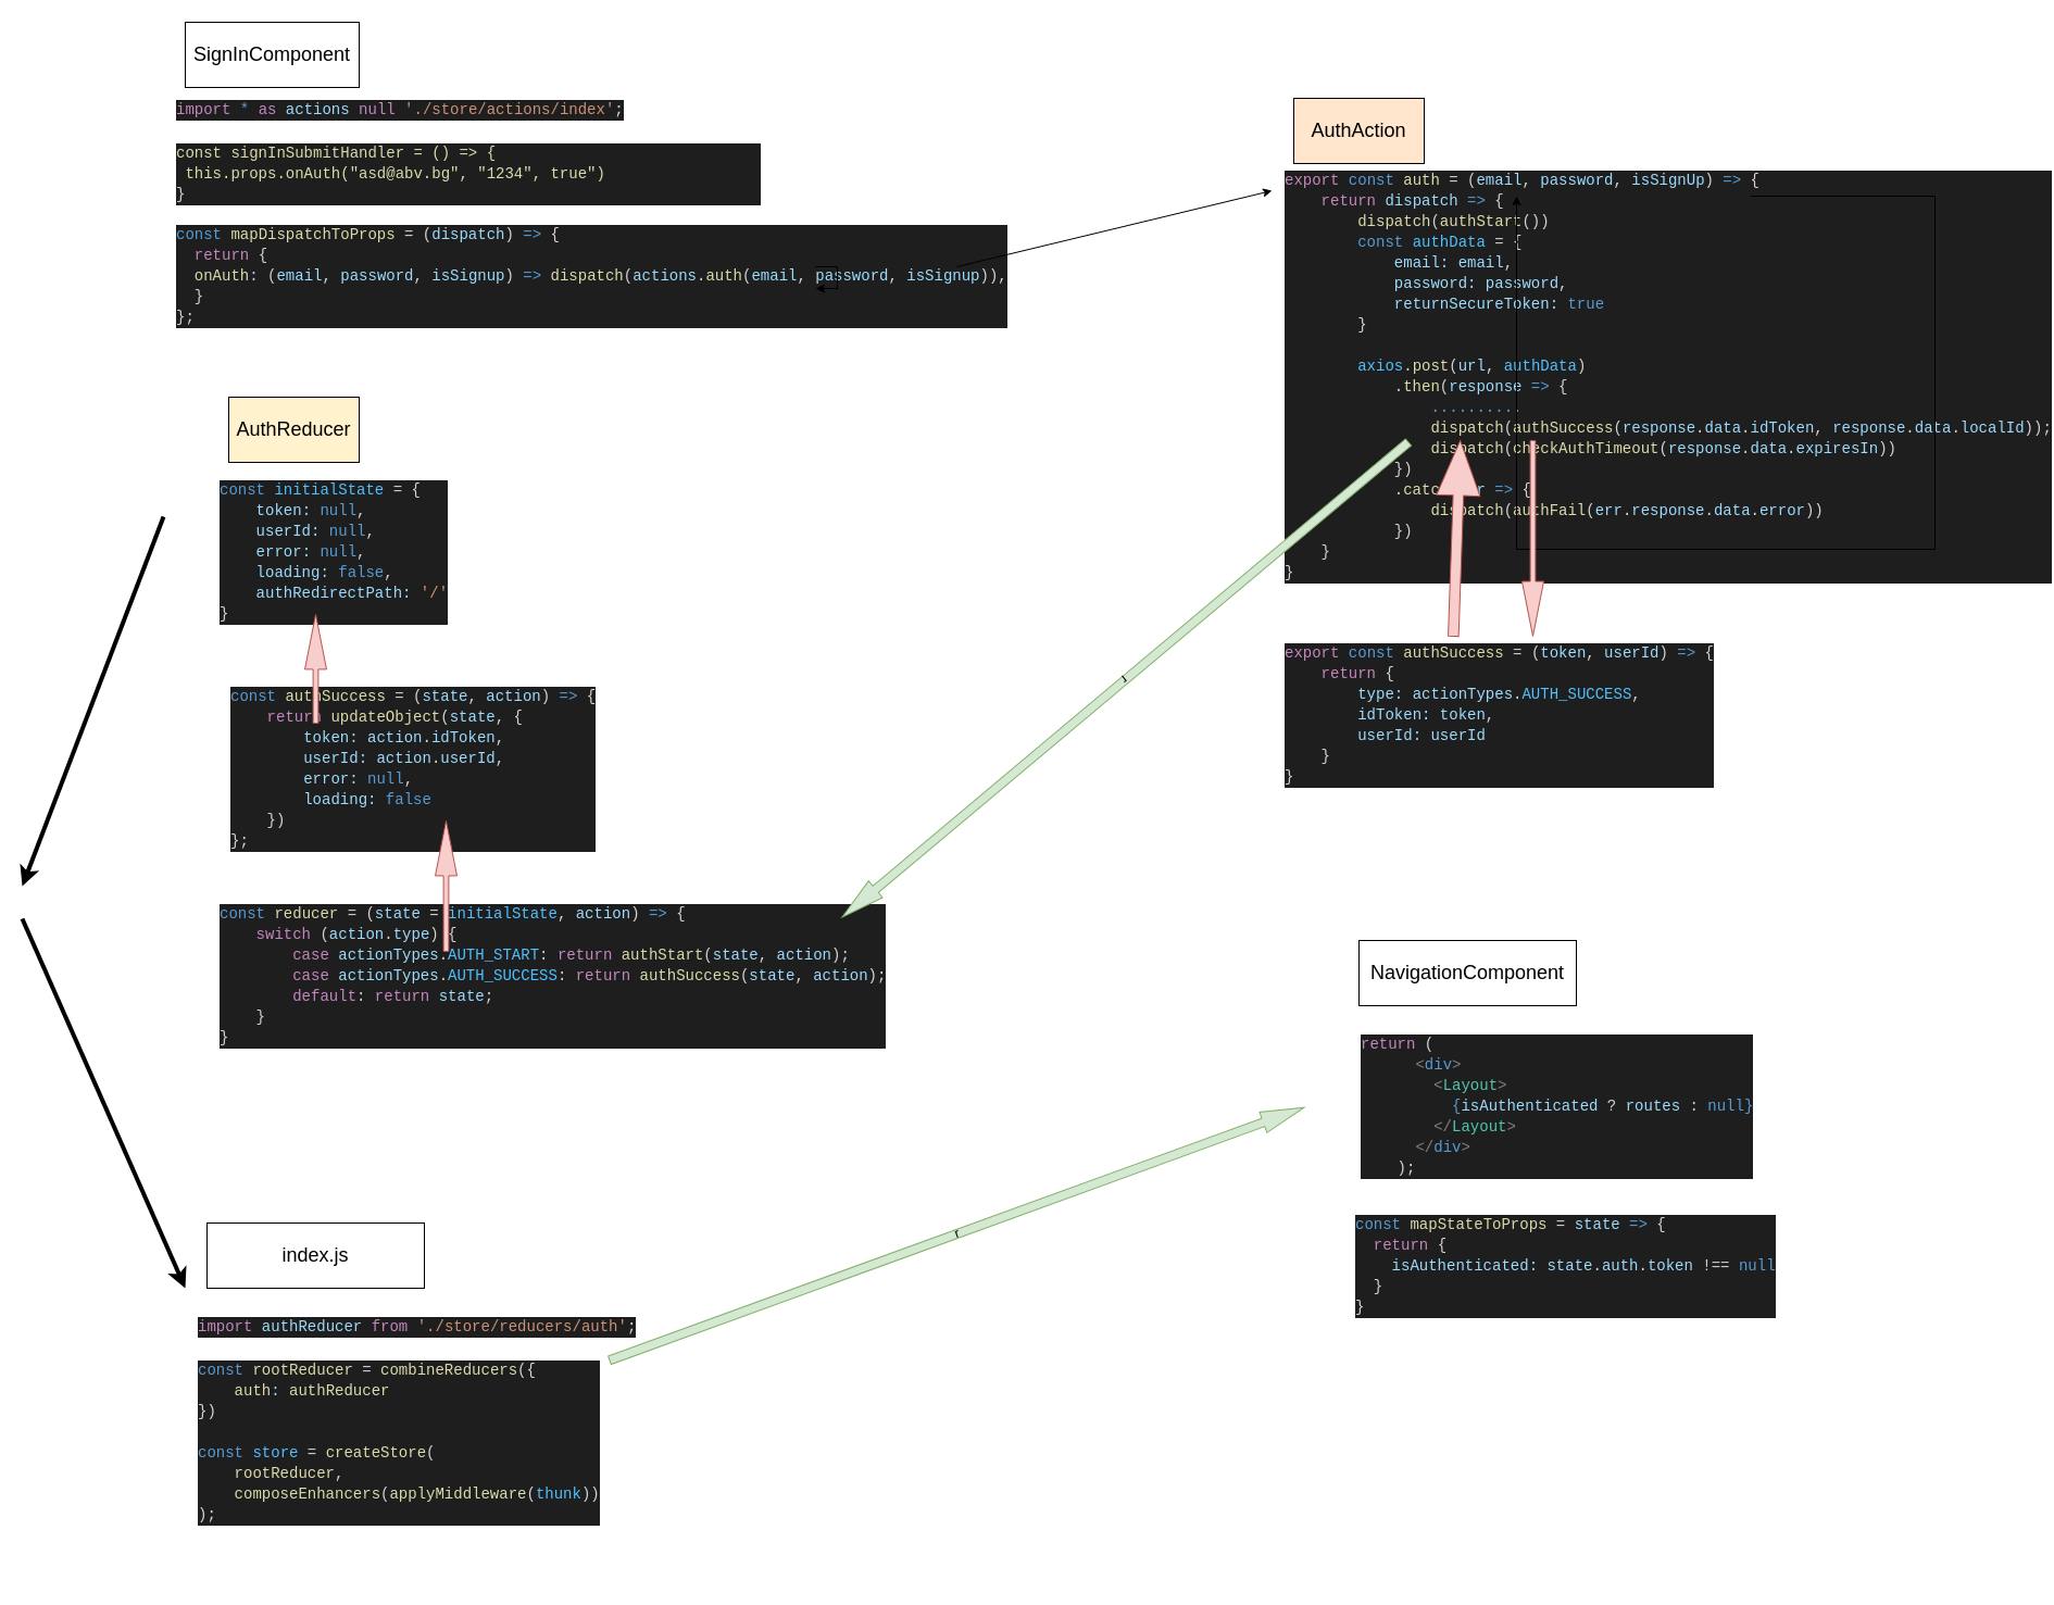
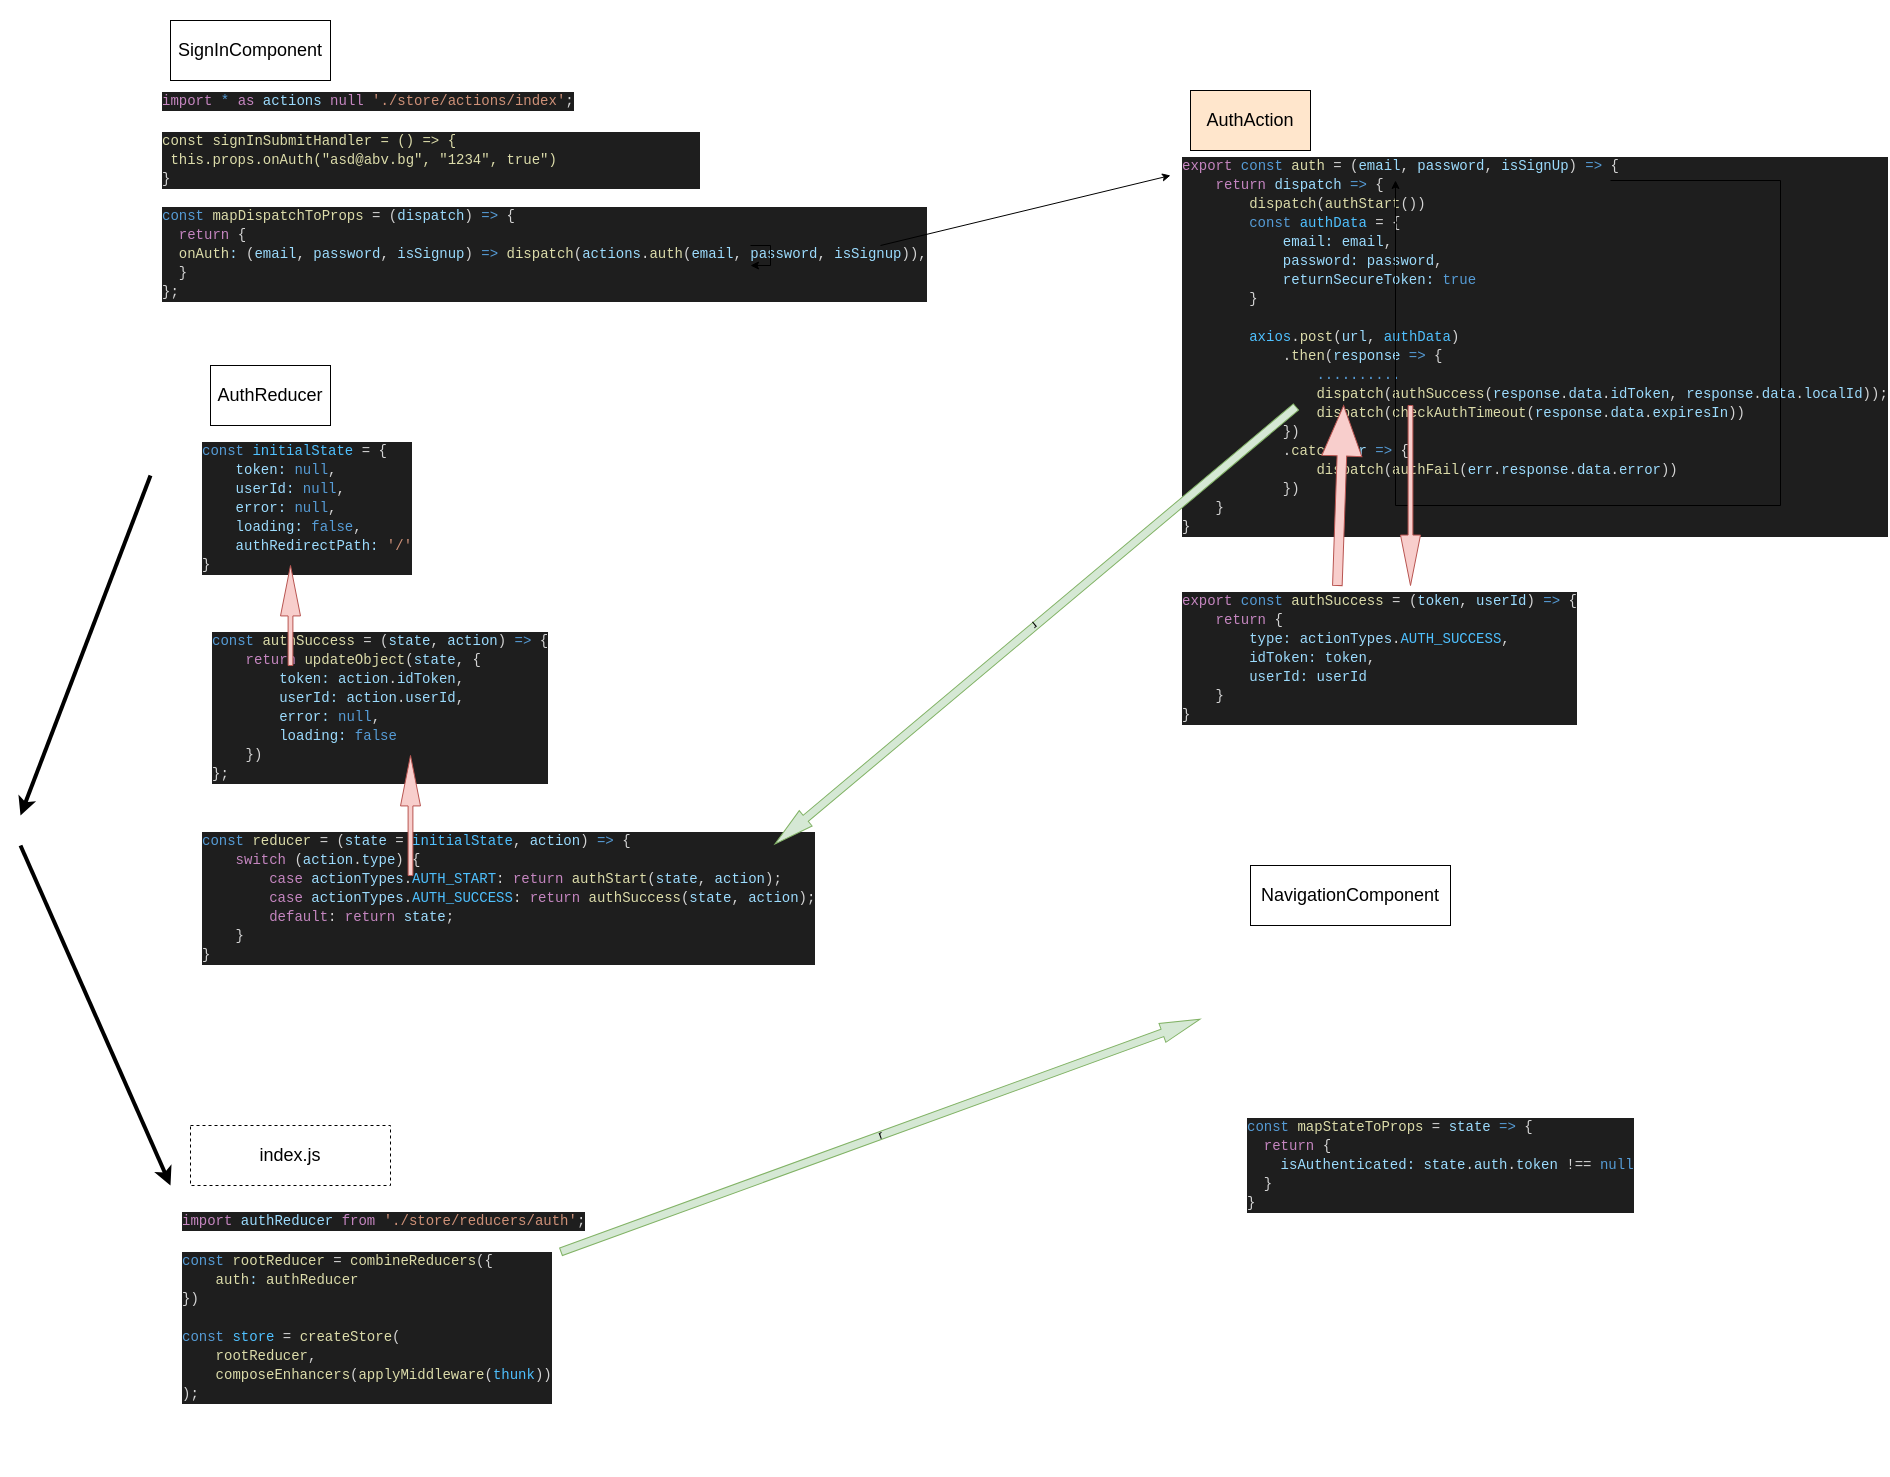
- <mxCell id="2" value="&lt;font style=&quot;font-size: 18px&quot;&gt;AuthReducer&lt;/font&gt;" style="rounded=0;whiteSpace=wrap;html=1;fillColor=#fff2cc;" vertex="1" parent="1"><mxGeometry x="210" y="365" width="120" height="60" as="geometry" /></mxCell>
+ <mxCell id="2" value="&lt;font style=&quot;font-size: 18px&quot;&gt;AuthReducer&lt;/font&gt;" style="rounded=0;whiteSpace=wrap;html=1;" vertex="1" parent="1"><mxGeometry x="210" y="365" width="120" height="60" as="geometry" /></mxCell>
- <mxCell id="29" value="&lt;div style=&quot;color: rgb(212, 212, 212); background-color: rgb(30, 30, 30); font-family: consolas, &amp;quot;courier new&amp;quot;, monospace; font-weight: normal; font-size: 14px; line-height: 19px;&quot;&gt;&lt;div&gt;&lt;span style=&quot;color: #c586c0&quot;&gt;return&lt;/span&gt;&lt;span style=&quot;color: #d4d4d4&quot;&gt;&amp;nbsp;(&lt;/span&gt;&lt;/div&gt;&lt;div&gt;&lt;span style=&quot;color: #d4d4d4&quot;&gt;&amp;nbsp;&amp;nbsp;&amp;nbsp;&amp;nbsp;&amp;nbsp;&amp;nbsp;&lt;/span&gt;&lt;span style=&quot;color: #808080&quot;&gt;&amp;lt;&lt;/span&gt;&lt;span style=&quot;color: #569cd6&quot;&gt;div&lt;/span&gt;&lt;span style=&quot;color: #808080&quot;&gt;&amp;gt;&lt;/span&gt;&lt;/div&gt;&lt;div&gt;&lt;span style=&quot;color: #d4d4d4&quot;&gt;&amp;nbsp;&amp;nbsp;&amp;nbsp;&amp;nbsp;&amp;nbsp;&amp;nbsp;&amp;nbsp;&amp;nbsp;&lt;/span&gt;&lt;span style=&quot;color: #808080&quot;&gt;&amp;lt;&lt;/span&gt;&lt;span style=&quot;color: #4ec9b0&quot;&gt;Layout&lt;/span&gt;&lt;span style=&quot;color: #808080&quot;&gt;&amp;gt;&lt;/span&gt;&lt;/div&gt;&lt;div&gt;&lt;span style=&quot;color: #d4d4d4&quot;&gt;&amp;nbsp;&amp;nbsp;&amp;nbsp;&amp;nbsp;&amp;nbsp;&amp;nbsp;&amp;nbsp;&amp;nbsp;&amp;nbsp;&amp;nbsp;&lt;/span&gt;&lt;span style=&quot;color: #569cd6&quot;&gt;{&lt;/span&gt;&lt;span style=&quot;color: #9cdcfe&quot;&gt;isAuthenticated&lt;/span&gt;&lt;span style=&quot;color: #d4d4d4&quot;&gt;&amp;nbsp;?&amp;nbsp;&lt;/span&gt;&lt;span style=&quot;color: #9cdcfe&quot;&gt;routes&lt;/span&gt;&lt;span style=&quot;color: #d4d4d4&quot;&gt;&amp;nbsp;:&amp;nbsp;&lt;/span&gt;&lt;span style=&quot;color: #569cd6&quot;&gt;null&lt;/span&gt;&lt;span style=&quot;color: #569cd6&quot;&gt;}&lt;/span&gt;&lt;/div&gt;&lt;div&gt;&lt;span style=&quot;color: #d4d4d4&quot;&gt;&amp;nbsp;&amp;nbsp;&amp;nbsp;&amp;nbsp;&amp;nbsp;&amp;nbsp;&amp;nbsp;&amp;nbsp;&lt;/span&gt;&lt;span style=&quot;color: #808080&quot;&gt;&amp;lt;/&lt;/span&gt;&lt;span style=&quot;color: #4ec9b0&quot;&gt;Layout&lt;/span&gt;&lt;span style=&quot;color: #808080&quot;&gt;&amp;gt;&lt;/span&gt;&lt;/div&gt;&lt;div&gt;&lt;span style=&quot;color: #d4d4d4&quot;&gt;&amp;nbsp;&amp;nbsp;&amp;nbsp;&amp;nbsp;&amp;nbsp;&amp;nbsp;&lt;/span&gt;&lt;span style=&quot;color: #808080&quot;&gt;&amp;lt;/&lt;/span&gt;&lt;span style=&quot;color: #569cd6&quot;&gt;div&lt;/span&gt;&lt;span style=&quot;color: #808080&quot;&gt;&amp;gt;&lt;/span&gt;&lt;/div&gt;&lt;div&gt;&lt;span style=&quot;color: #d4d4d4&quot;&gt;&amp;nbsp;&amp;nbsp;&amp;nbsp;&amp;nbsp;);&lt;/span&gt;&lt;/div&gt;&lt;/div&gt;" style="text;whiteSpace=wrap;html=1;" vertex="1" parent="1"><mxGeometry x="1250" y="945" width="360" height="150" as="geometry" /></mxCell>
- <mxCell id="24" value="&lt;font style=&quot;font-size: 18px&quot;&gt;index.js&lt;/font&gt;" style="rounded=0;whiteSpace=wrap;html=1;" vertex="1" parent="1"><mxGeometry x="190" y="1125" width="200" height="60" as="geometry" /></mxCell>
+ <mxCell id="24" value="&lt;font style=&quot;font-size: 18px&quot;&gt;index.js&lt;/font&gt;" style="rounded=0;whiteSpace=wrap;html=1;dashed=1;" vertex="1" parent="1"><mxGeometry x="190" y="1125" width="200" height="60" as="geometry" /></mxCell>
